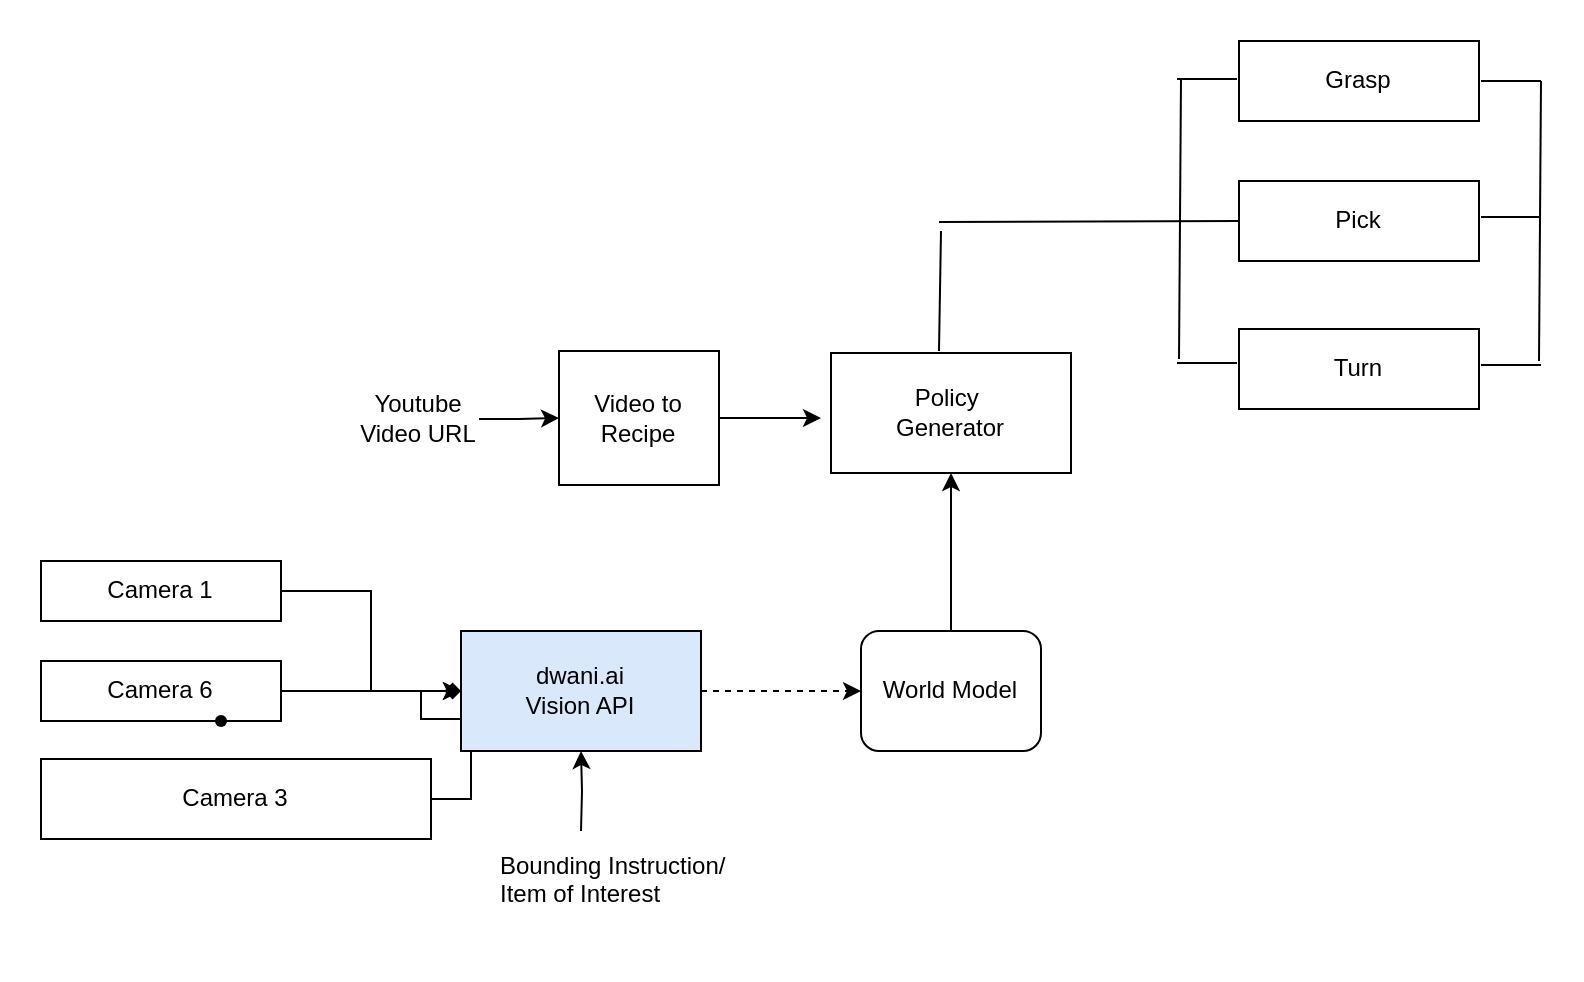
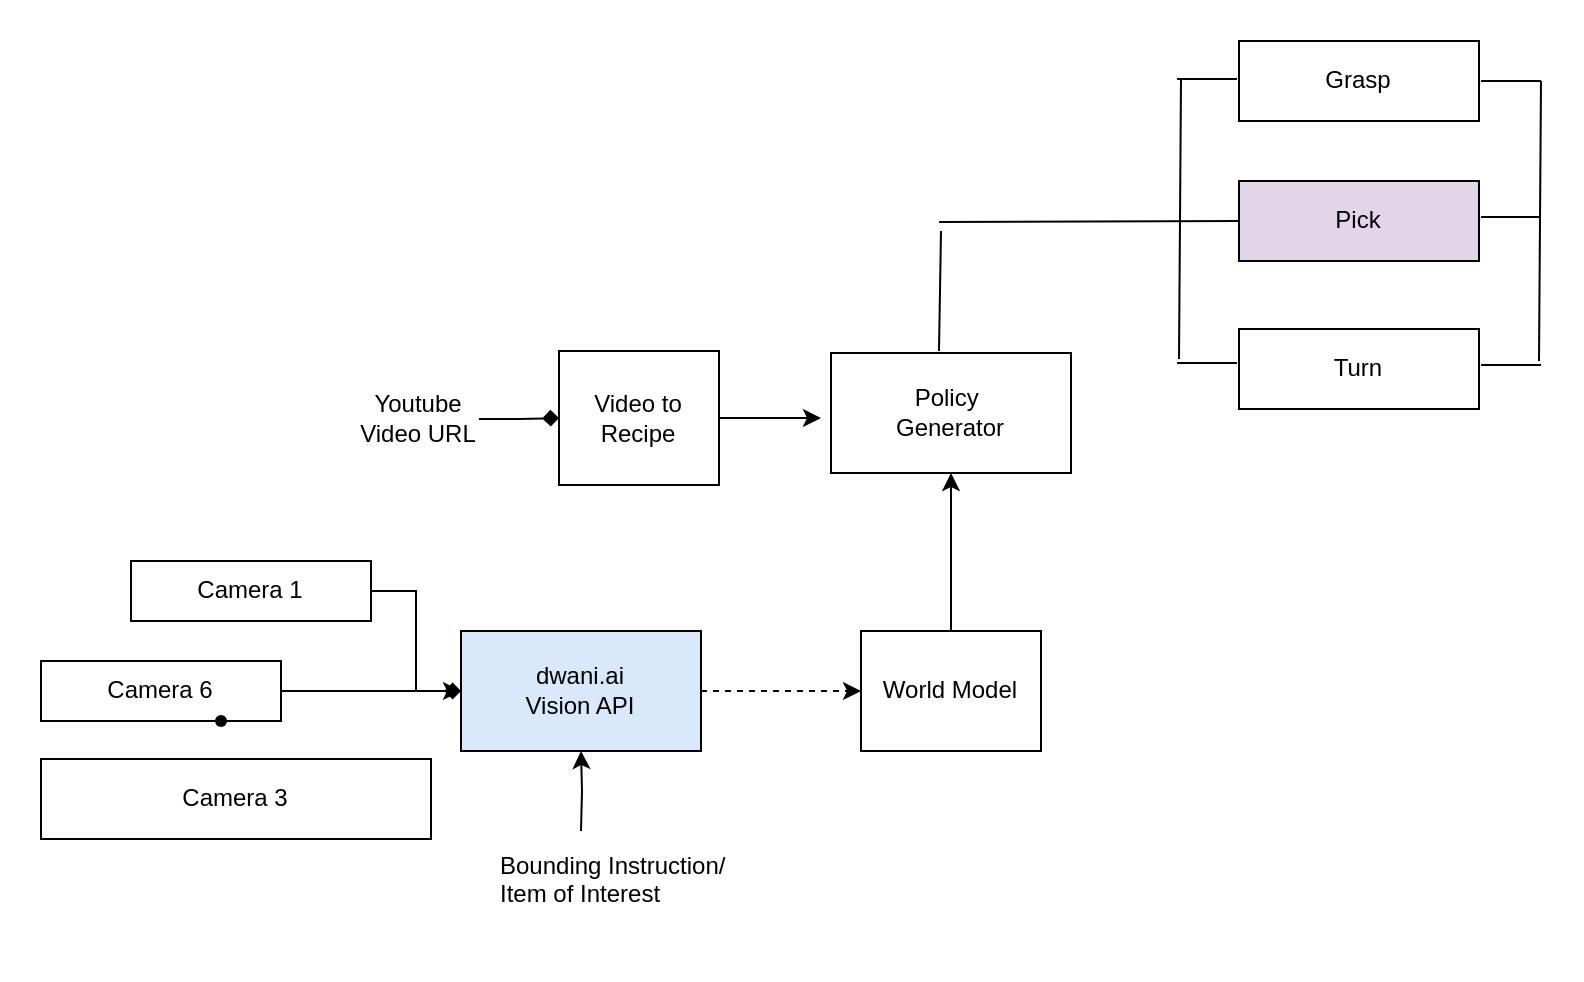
- <mxCell id="21" value="Pick" style="rounded=0;whiteSpace=wrap;html=1;" vertex="1" parent="1"><mxGeometry x="619" y="90" width="120" height="40" as="geometry" /></mxCell>
+ <mxCell id="21" value="Pick" style="rounded=0;whiteSpace=wrap;html=1;fillColor=#e1d5e7;" vertex="1" parent="1"><mxGeometry x="619" y="90" width="120" height="40" as="geometry" /></mxCell>
- <mxCell id="15" style="edgeStyle=orthogonalEdgeStyle;rounded=0;orthogonalLoop=1;jettySize=auto;html=1;entryX=0;entryY=0.5;entryDx=0;entryDy=0;" edge="1" parent="1" source="16" target="3"><mxGeometry relative="1" as="geometry" /></mxCell>
+ <mxCell id="15" style="edgeStyle=orthogonalEdgeStyle;rounded=0;orthogonalLoop=1;jettySize=auto;html=1;entryX=0;entryY=0.5;entryDx=0;entryDy=0;endArrow=diamond;" edge="1" parent="1" source="16" target="3"><mxGeometry relative="1" as="geometry" /></mxCell>
- <mxCell id="5" value="Camera 1" style="rounded=0;whiteSpace=wrap;html=1;" vertex="1" parent="1"><mxGeometry x="20" y="280" width="120" height="30" as="geometry" /></mxCell>
+ <mxCell id="5" value="Camera 1" style="rounded=0;whiteSpace=wrap;html=1;" vertex="1" parent="1"><mxGeometry x="65" y="280" width="120" height="30" as="geometry" /></mxCell>
- <mxCell id="13" value="World Model" style="whiteSpace=wrap;html=1;rounded=1;" vertex="1" parent="1"><mxGeometry x="430" y="315" width="90" height="60" as="geometry" /></mxCell>
+ <mxCell id="13" value="World Model" style="rounded=0;whiteSpace=wrap;html=1;" vertex="1" parent="1"><mxGeometry x="430" y="315" width="90" height="60" as="geometry" /></mxCell>
- <mxCell id="8" style="edgeStyle=orthogonalEdgeStyle;rounded=0;orthogonalLoop=1;jettySize=auto;html=1;entryX=0;entryY=0.5;entryDx=0;entryDy=0;" edge="1" parent="1" source="9" target="11"><mxGeometry relative="1" as="geometry" /></mxCell>
